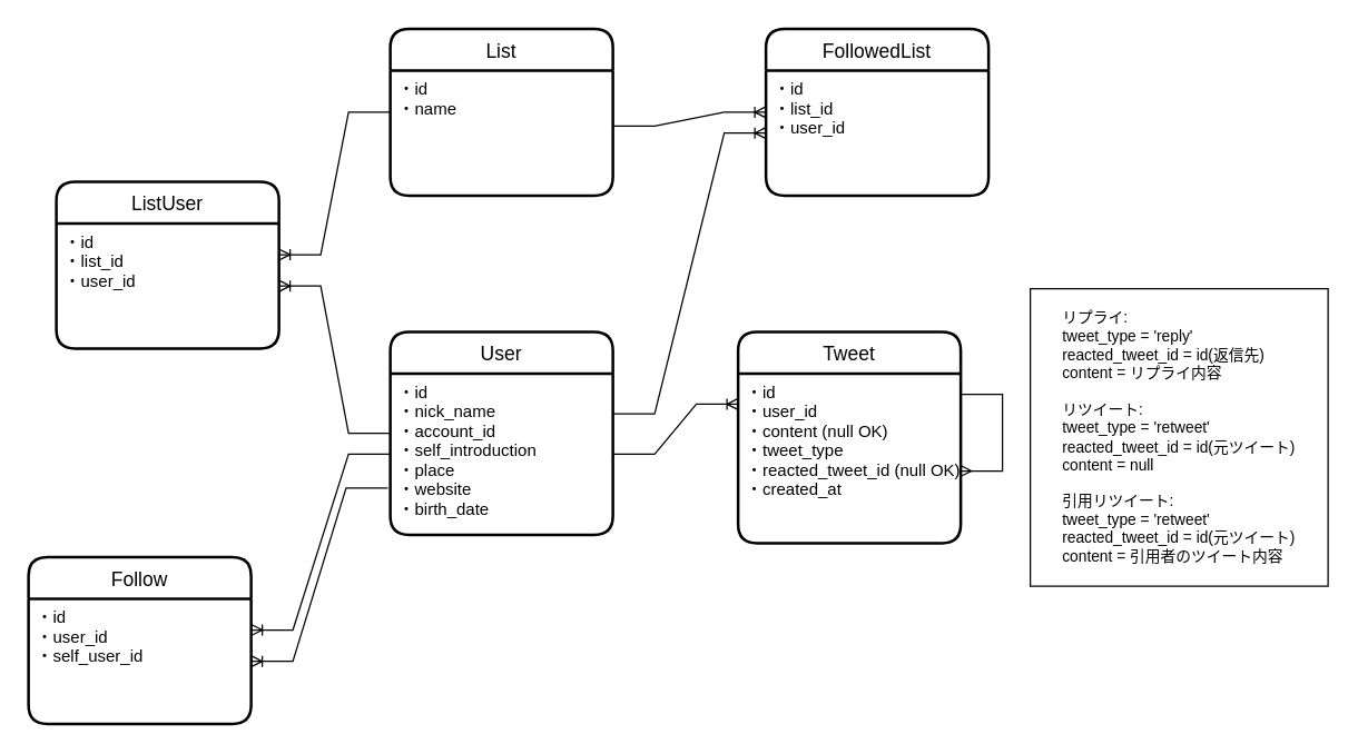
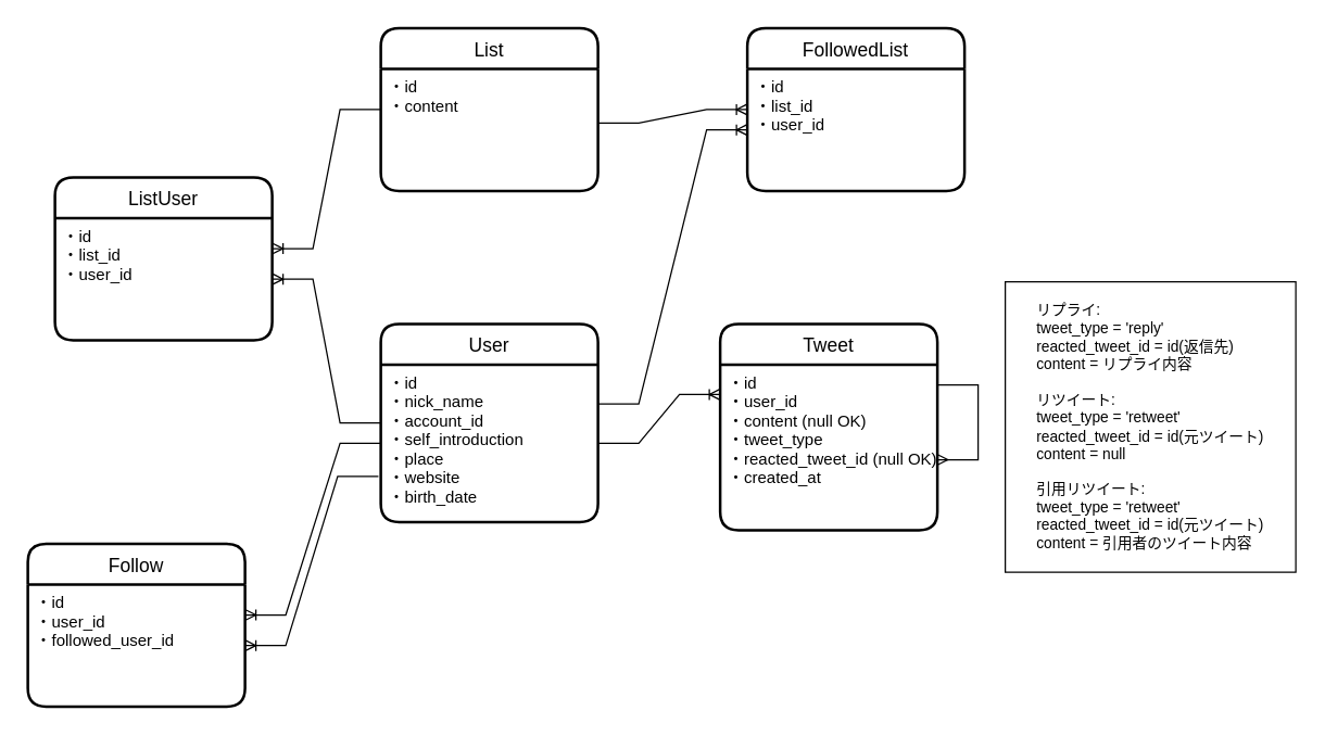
- <mxCell id="9" value="・id&#10;・name" style="align=left;strokeColor=none;fillColor=none;spacingLeft=4;fontSize=12;verticalAlign=top;resizable=0;rotatable=0;part=1;" vertex="1" parent="8"><mxGeometry y="30" width="160" height="90" as="geometry" /></mxCell>
+ <mxCell id="9" value="・id&#10;・content" style="align=left;strokeColor=none;fillColor=none;spacingLeft=4;fontSize=12;verticalAlign=top;resizable=0;rotatable=0;part=1;" vertex="1" parent="8"><mxGeometry y="30" width="160" height="90" as="geometry" /></mxCell>
- <mxCell id="7" value="・id&#10;・user_id&#10;・self_user_id" style="align=left;strokeColor=none;fillColor=none;spacingLeft=4;fontSize=12;verticalAlign=top;resizable=0;rotatable=0;part=1;" vertex="1" parent="6"><mxGeometry y="30" width="160" height="90" as="geometry" /></mxCell>
+ <mxCell id="7" value="・id&#10;・user_id&#10;・followed_user_id" style="align=left;strokeColor=none;fillColor=none;spacingLeft=4;fontSize=12;verticalAlign=top;resizable=0;rotatable=0;part=1;" vertex="1" parent="6"><mxGeometry y="30" width="160" height="90" as="geometry" /></mxCell>
